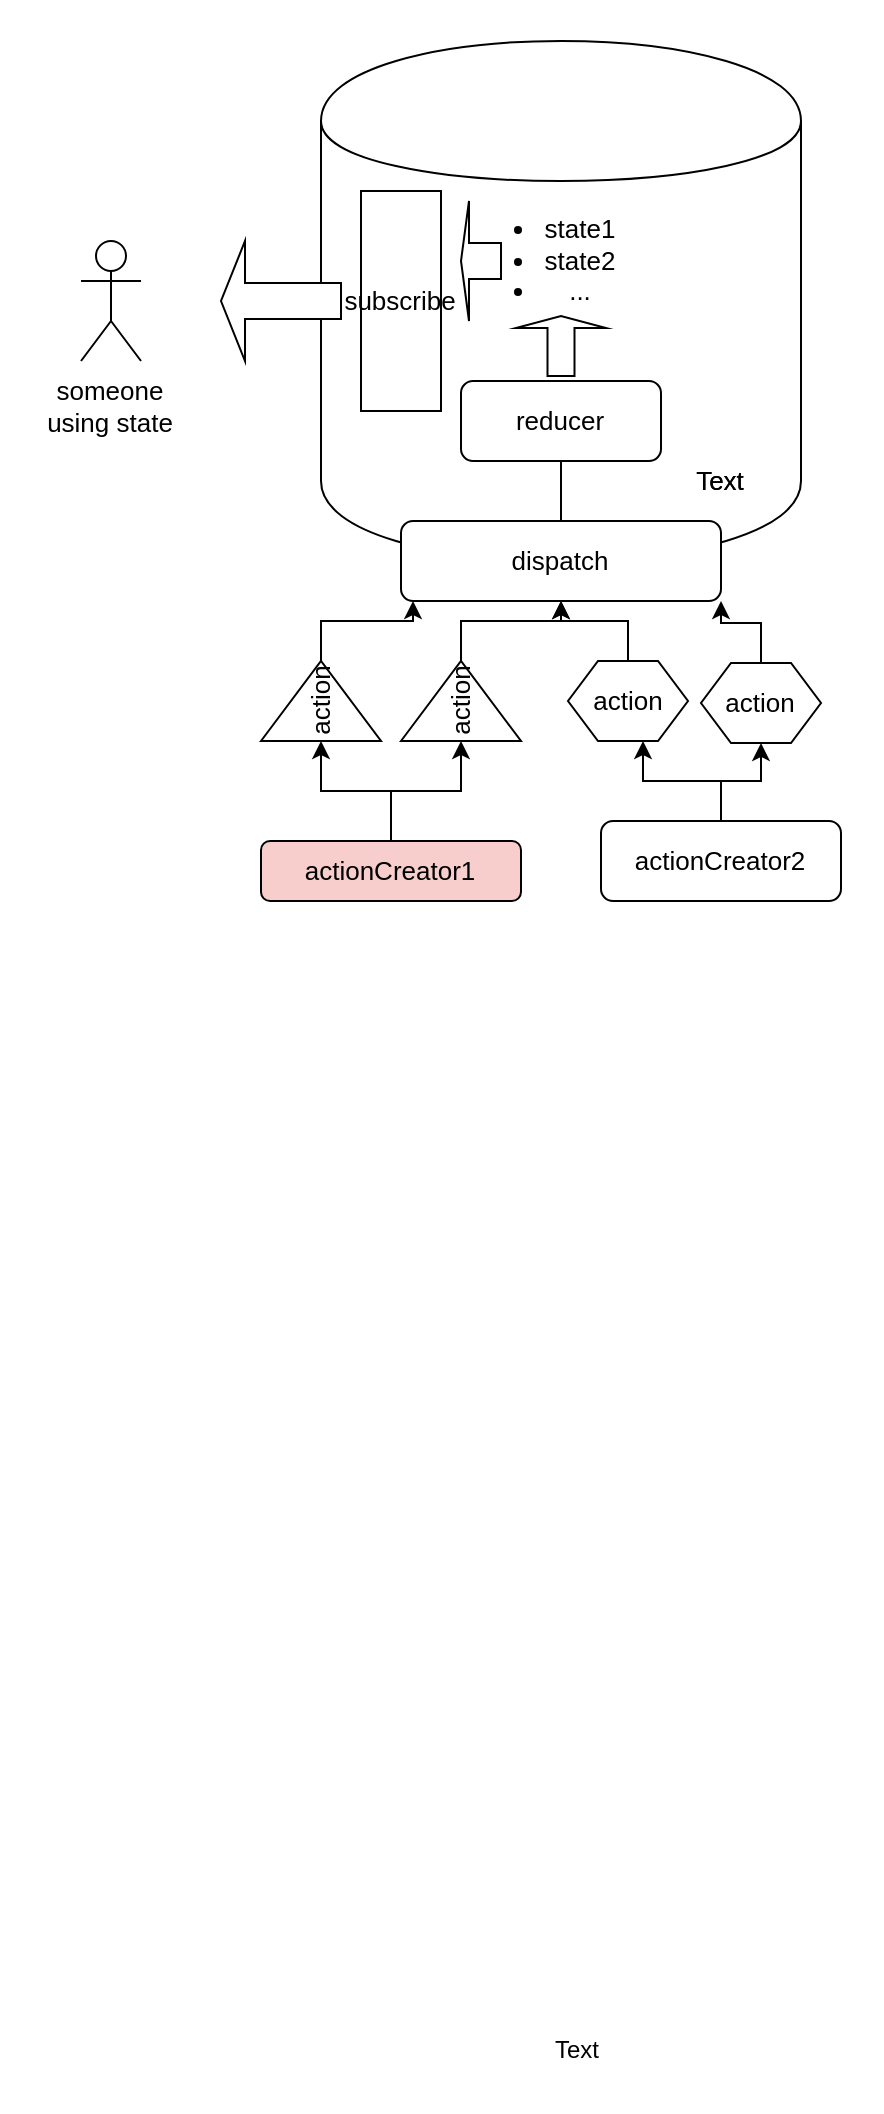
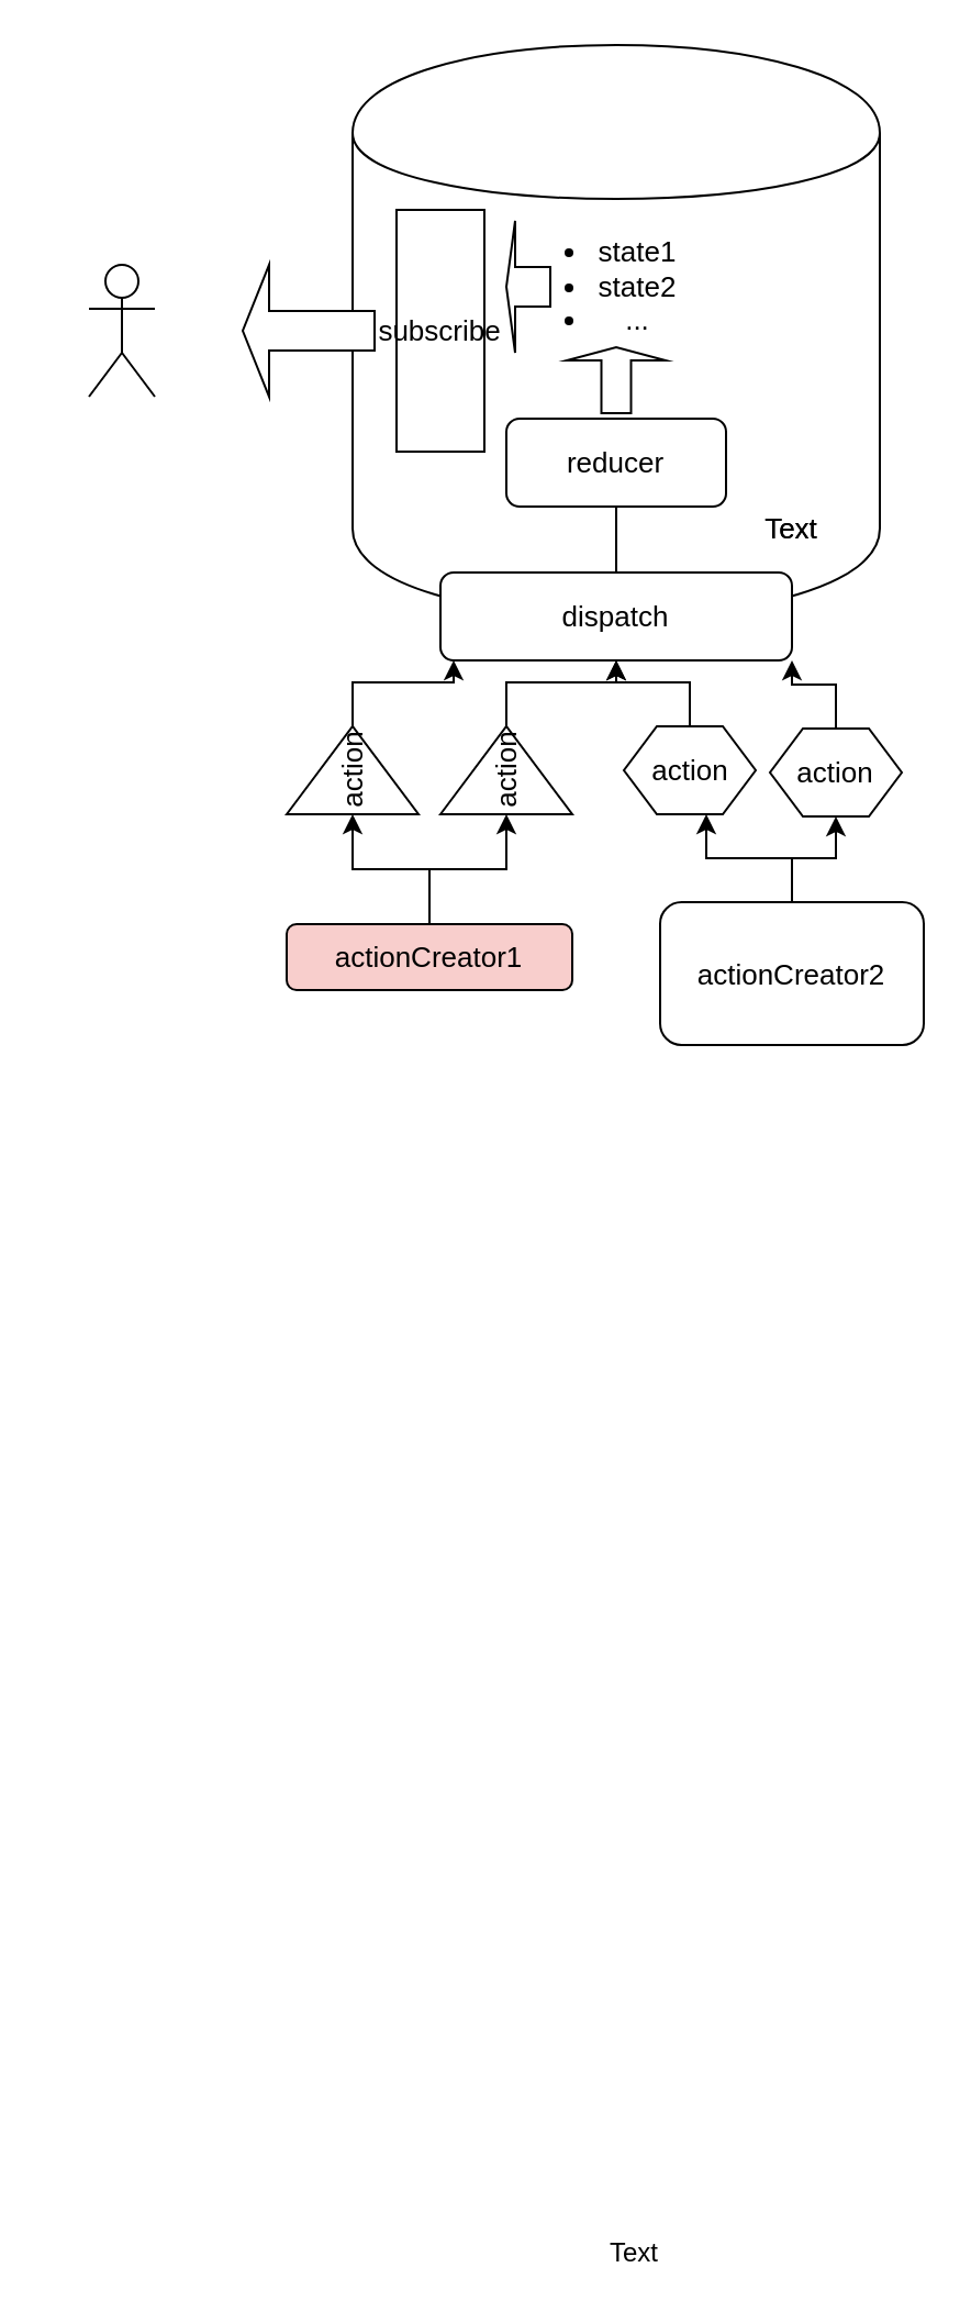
- <mxCell id="28" value="someone&lt;br&gt;using state" style="text;html=1;strokeColor=none;fillColor=none;align=center;verticalAlign=middle;whiteSpace=wrap;rounded=0;fontSize=13;" parent="1" vertex="1"><mxGeometry x="20" y="185" width="70" height="35" as="geometry" /></mxCell>
- <mxCell id="21" value="actionCreator2" style="rounded=1;whiteSpace=wrap;html=1;fontSize=13;" parent="1" vertex="1"><mxGeometry x="300" y="410" width="120" height="40" as="geometry" /></mxCell>
+ <mxCell id="21" value="actionCreator2" style="rounded=1;whiteSpace=wrap;html=1;fontSize=13;" parent="1" vertex="1"><mxGeometry x="300" y="410" width="120" height="65" as="geometry" /></mxCell>
